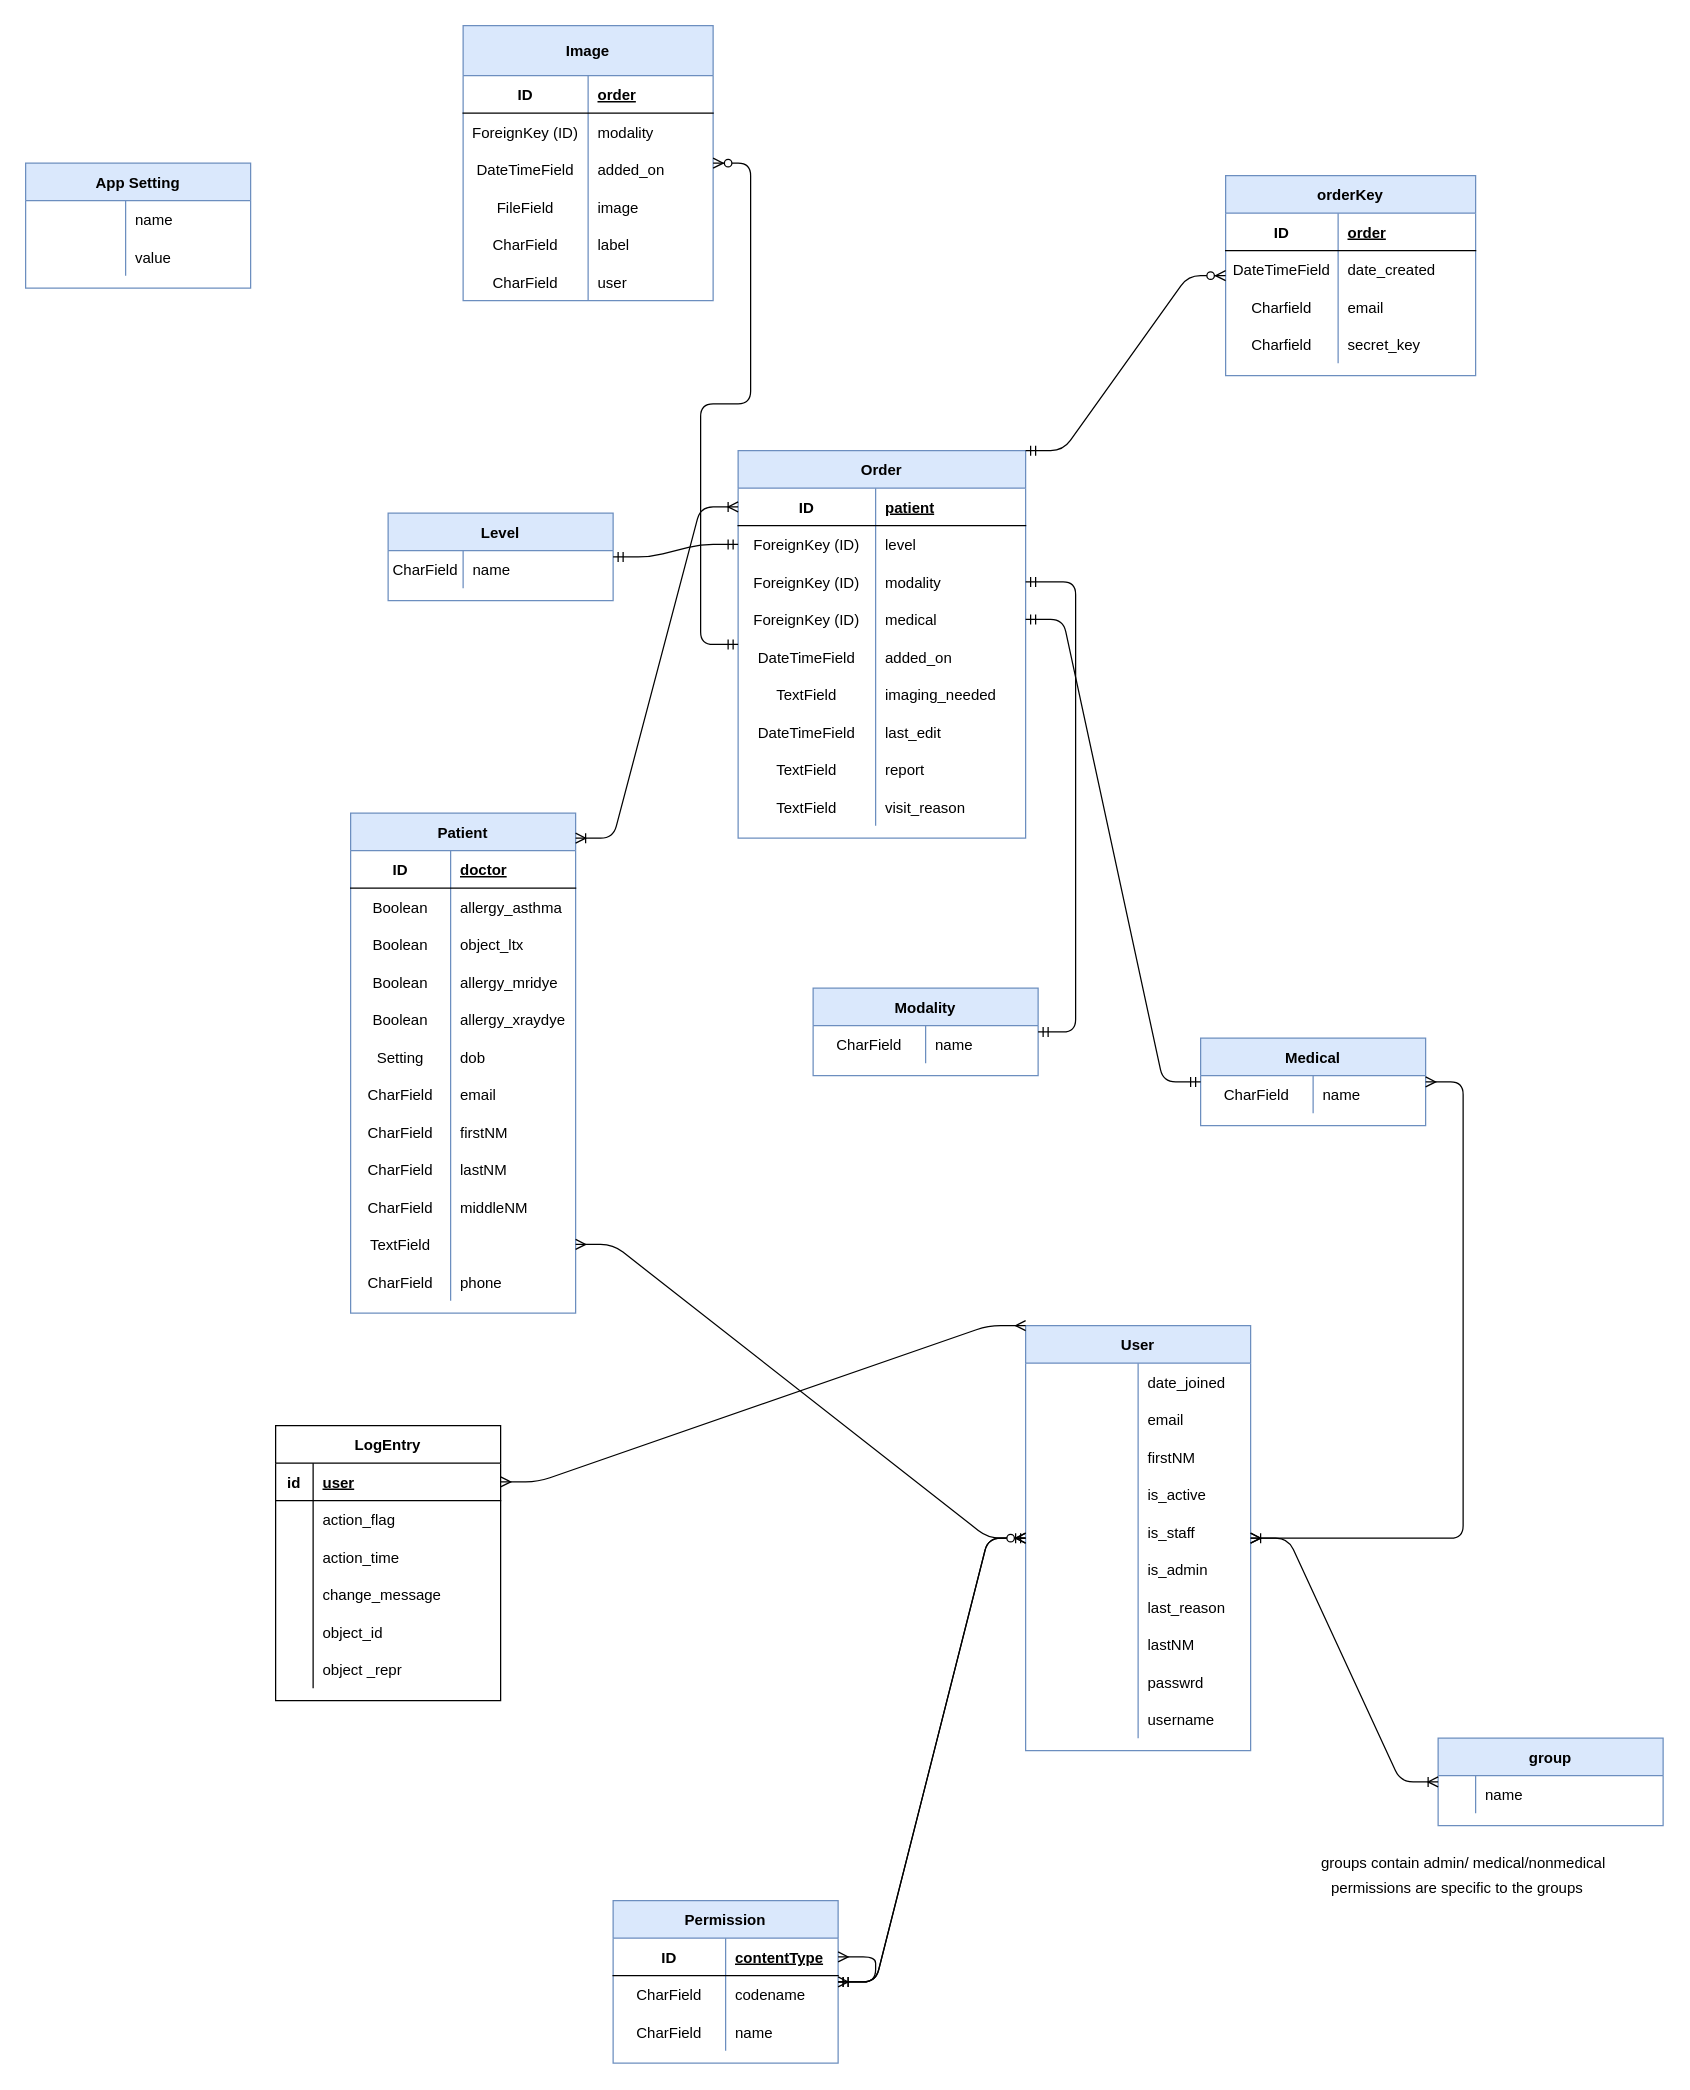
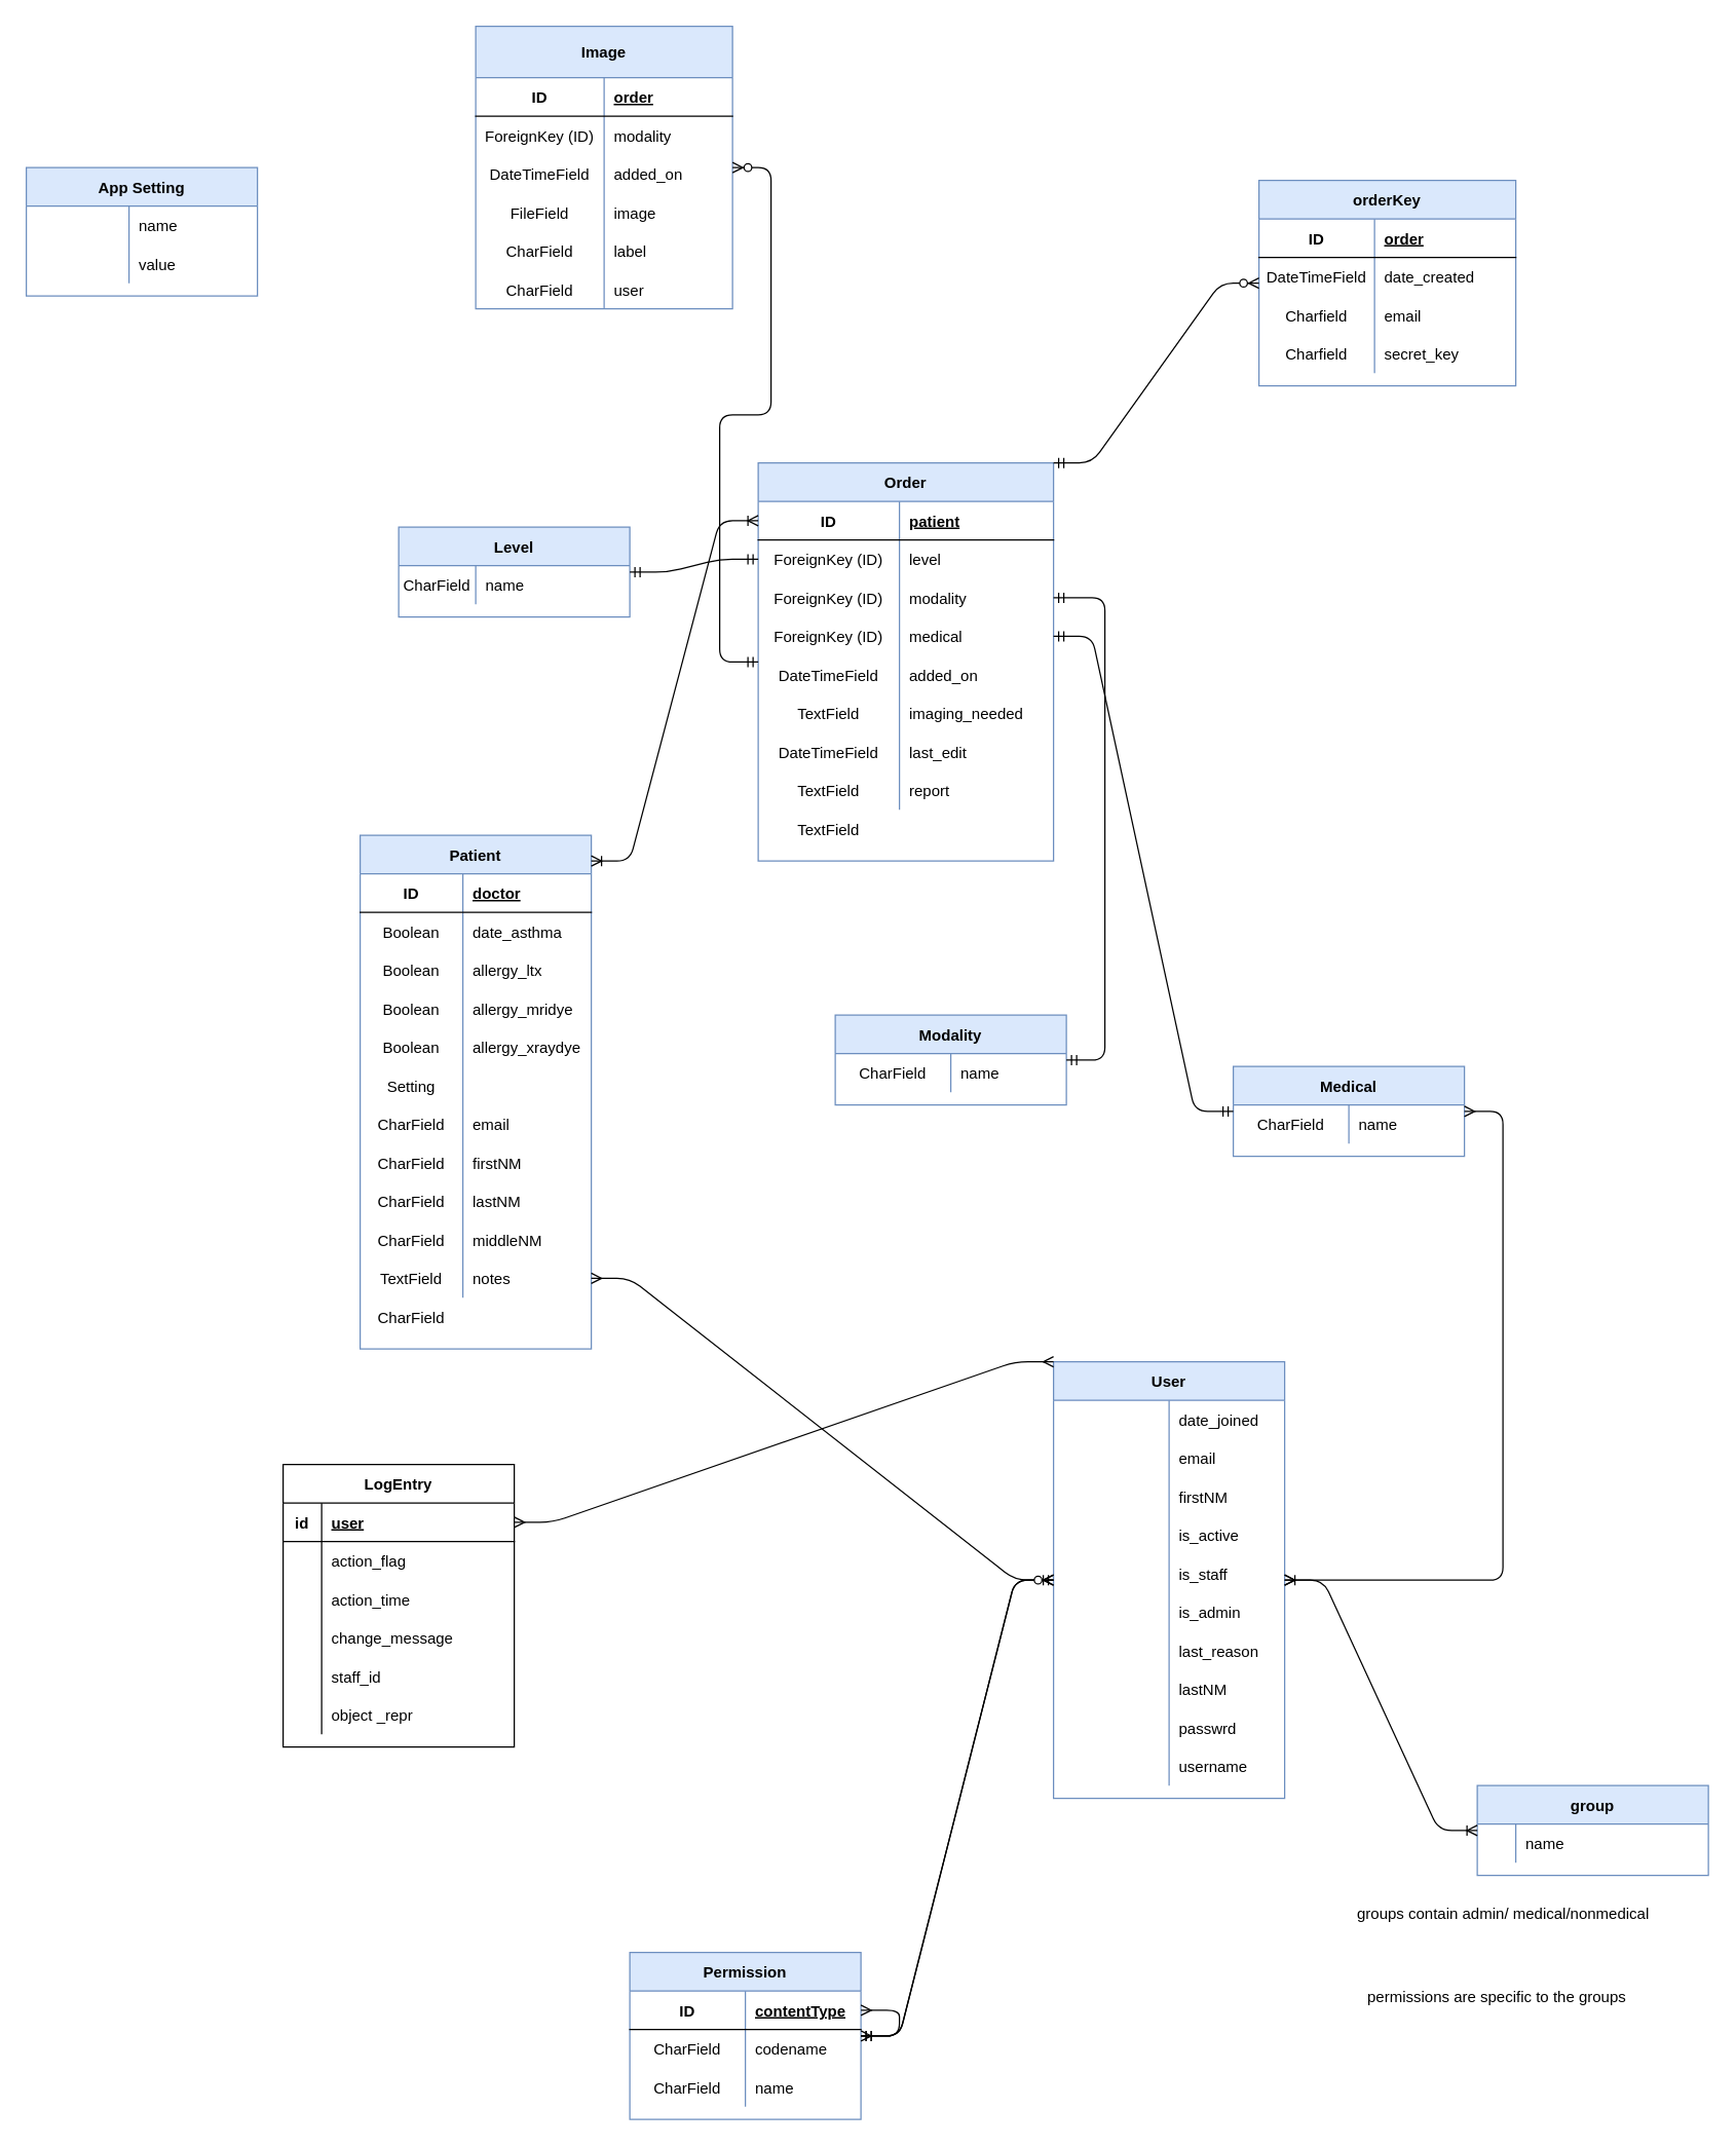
- <mxCell id="123" value="visit_reason" style="shape=partialRectangle;connectable=0;fillColor=none;top=0;left=0;bottom=0;right=0;align=left;spacingLeft=6;overflow=hidden;" vertex="1" parent="121"><mxGeometry x="110" width="120" height="30" as="geometry" /></mxCell>
- <mxCell id="8" value="allergy_asthma" style="shape=partialRectangle;connectable=0;fillColor=none;top=0;left=0;bottom=0;right=0;align=left;spacingLeft=6;overflow=hidden;" vertex="1" parent="6"><mxGeometry x="80" width="100" height="30" as="geometry" /></mxCell>
+ <mxCell id="8" value="date_asthma" style="shape=partialRectangle;connectable=0;fillColor=none;top=0;left=0;bottom=0;right=0;align=left;spacingLeft=6;overflow=hidden;" vertex="1" parent="6"><mxGeometry x="80" width="100" height="30" as="geometry" /></mxCell>
- <mxCell id="11" value="object_ltx" style="shape=partialRectangle;connectable=0;fillColor=none;top=0;left=0;bottom=0;right=0;align=left;spacingLeft=6;overflow=hidden;" vertex="1" parent="9"><mxGeometry x="80" width="100" height="30" as="geometry" /></mxCell>
+ <mxCell id="11" value="allergy_ltx" style="shape=partialRectangle;connectable=0;fillColor=none;top=0;left=0;bottom=0;right=0;align=left;spacingLeft=6;overflow=hidden;" vertex="1" parent="9"><mxGeometry x="80" width="100" height="30" as="geometry" /></mxCell>
- <mxCell id="20" value="dob" style="shape=partialRectangle;connectable=0;fillColor=none;top=0;left=0;bottom=0;right=0;align=left;spacingLeft=6;overflow=hidden;" vertex="1" parent="18"><mxGeometry x="80" width="100" height="30" as="geometry" /></mxCell>
+ <mxCell id="35" value="notes" style="shape=partialRectangle;connectable=0;fillColor=none;top=0;left=0;bottom=0;right=0;align=left;spacingLeft=6;overflow=hidden;" vertex="1" parent="33"><mxGeometry x="80" width="100" height="30" as="geometry" /></mxCell>
- <mxCell id="38" value="phone" style="shape=partialRectangle;connectable=0;fillColor=none;top=0;left=0;bottom=0;right=0;align=left;spacingLeft=6;overflow=hidden;" vertex="1" parent="36"><mxGeometry x="80" width="100" height="30" as="geometry" /></mxCell>
- <mxCell id="185" value="object_id" style="shape=partialRectangle;connectable=0;fillColor=none;top=0;left=0;bottom=0;right=0;align=left;spacingLeft=6;overflow=hidden;" vertex="1" parent="183"><mxGeometry x="30" width="150" height="30" as="geometry" /></mxCell>
+ <mxCell id="185" value="staff_id" style="shape=partialRectangle;connectable=0;fillColor=none;top=0;left=0;bottom=0;right=0;align=left;spacingLeft=6;overflow=hidden;" vertex="1" parent="183"><mxGeometry x="30" width="150" height="30" as="geometry" /></mxCell>
- <mxCell id="169" value="permissions are specific to the groups" style="text;html=1;align=center;verticalAlign=middle;resizable=0;points=[];autosize=1;" vertex="1" parent="1"><mxGeometry x="1055" y="1500" width="220" height="20" as="geometry" /></mxCell>
+ <mxCell id="169" value="permissions are specific to the groups" style="text;html=1;align=center;verticalAlign=middle;resizable=0;points=[];autosize=1;" vertex="1" parent="1"><mxGeometry x="1055" y="1545" width="220" height="20" as="geometry" /></mxCell>
